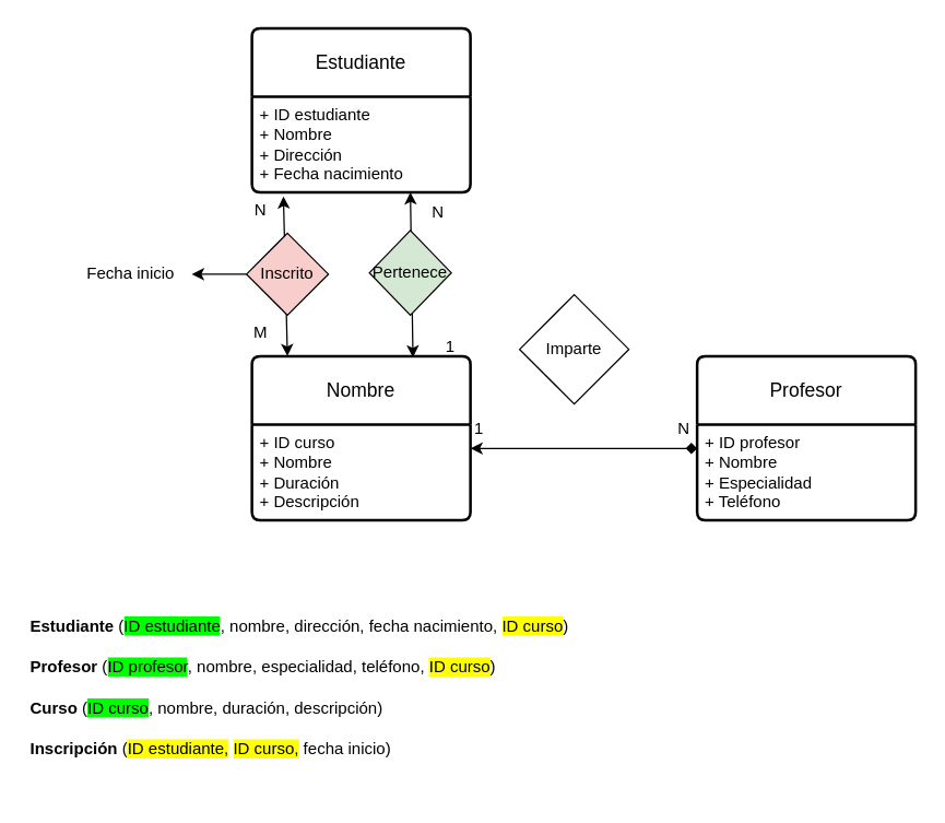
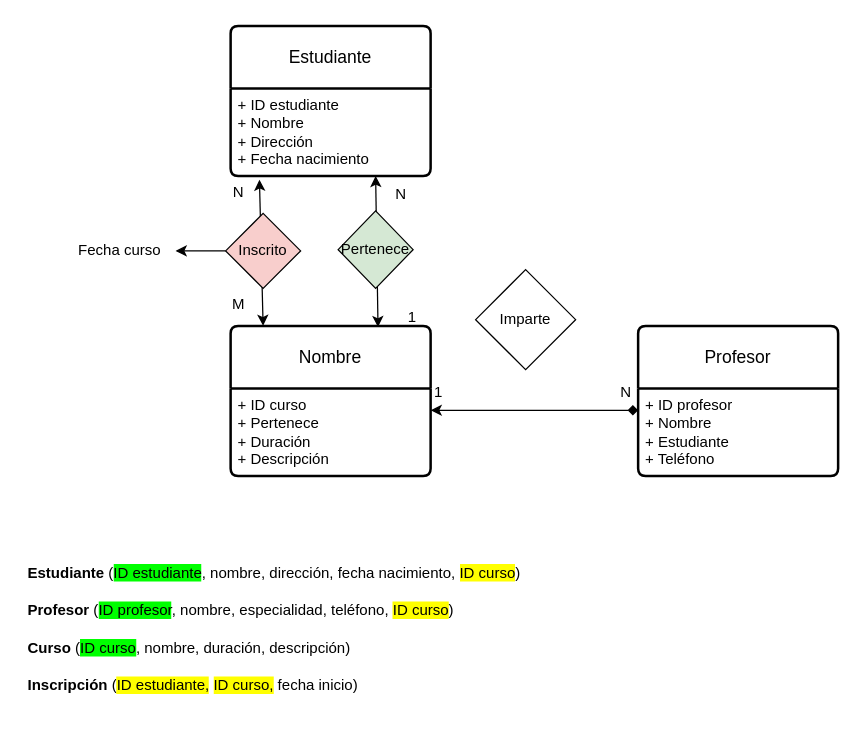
- <mxCell id="21" value="Fecha inicio" style="text;html=1;align=center;verticalAlign=middle;resizable=0;points=[];autosize=1;strokeColor=none;fillColor=none;" vertex="1" parent="1"><mxGeometry x="50" y="185" width="90" height="30" as="geometry" /></mxCell>
+ <mxCell id="21" value="Fecha curso" style="text;html=1;align=center;verticalAlign=middle;resizable=0;points=[];autosize=1;strokeColor=none;fillColor=none;" vertex="1" parent="1"><mxGeometry x="50" y="185" width="90" height="30" as="geometry" /></mxCell>
- <mxCell id="7" value="+ ID curso&lt;br&gt;+ Nombre&lt;br&gt;+ Duración&lt;div&gt;+ Descripción&lt;/div&gt;&lt;div&gt;&lt;br&gt;&lt;/div&gt;" style="align=left;strokeColor=none;fillColor=none;spacingLeft=4;fontSize=12;verticalAlign=top;resizable=0;rotatable=0;part=1;html=1;" vertex="1" parent="6"><mxGeometry y="50" width="160" height="70" as="geometry" /></mxCell>
+ <mxCell id="7" value="+ ID curso&lt;br&gt;+ Pertenece&lt;br&gt;+ Duración&lt;div&gt;+ Descripción&lt;/div&gt;&lt;div&gt;&lt;br&gt;&lt;/div&gt;" style="align=left;strokeColor=none;fillColor=none;spacingLeft=4;fontSize=12;verticalAlign=top;resizable=0;rotatable=0;part=1;html=1;" vertex="1" parent="6"><mxGeometry y="50" width="160" height="70" as="geometry" /></mxCell>
- <mxCell id="5" value="+ ID profesor&lt;br&gt;+ Nombre&lt;br&gt;+ Especialidad&lt;div&gt;+ Teléfono&lt;/div&gt;" style="align=left;strokeColor=none;fillColor=none;spacingLeft=4;fontSize=12;verticalAlign=top;resizable=0;rotatable=0;part=1;html=1;" vertex="1" parent="4"><mxGeometry y="50" width="160" height="70" as="geometry" /></mxCell>
+ <mxCell id="5" value="+ ID profesor&lt;br&gt;+ Nombre&lt;br&gt;+ Estudiante&lt;div&gt;+ Teléfono&lt;/div&gt;" style="align=left;strokeColor=none;fillColor=none;spacingLeft=4;fontSize=12;verticalAlign=top;resizable=0;rotatable=0;part=1;html=1;" vertex="1" parent="4"><mxGeometry y="50" width="160" height="70" as="geometry" /></mxCell>
